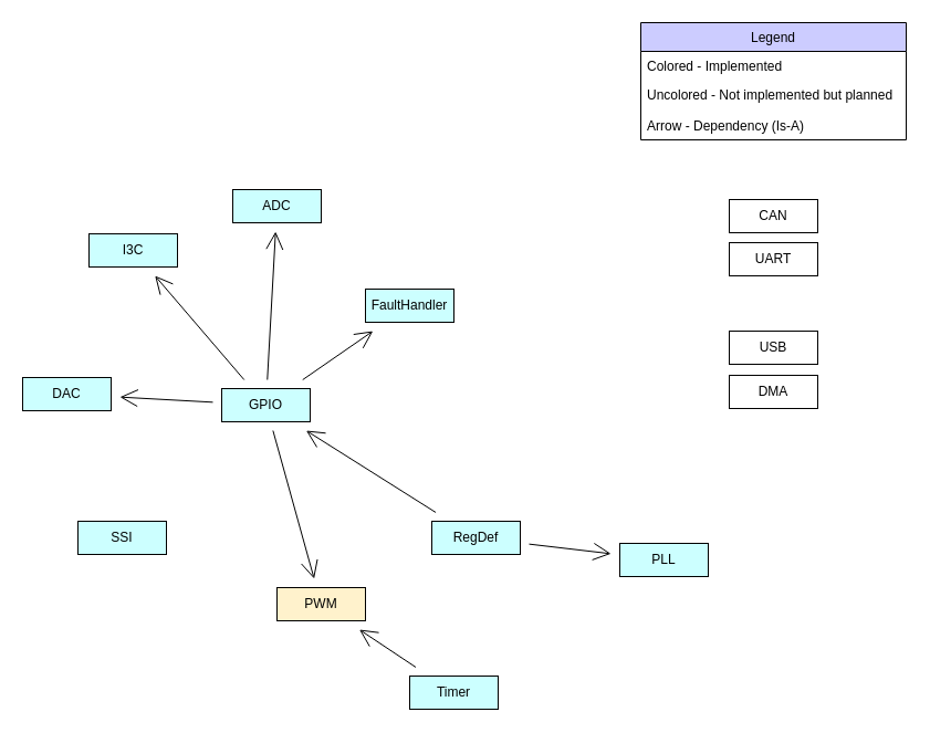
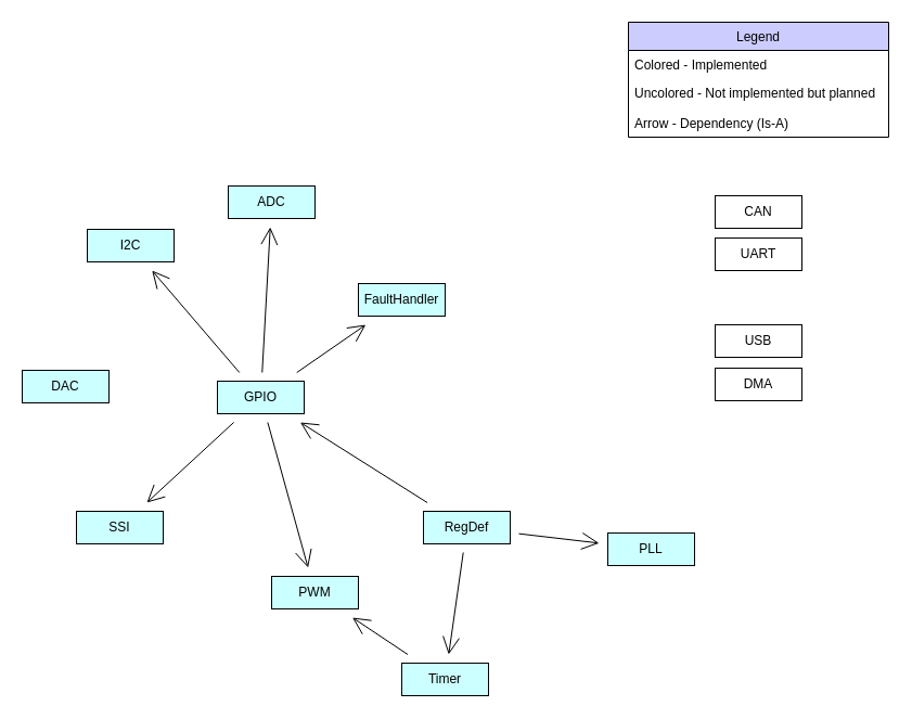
- <mxCell id="24" value="I3C" style="whiteSpace=wrap;html=1;hachureGap=4;pointerEvents=0;fillColor=#CCFFFF;" vertex="1" parent="1"><mxGeometry x="80" y="211" width="80" height="30" as="geometry" /></mxCell>
+ <mxCell id="24" value="I2C" style="whiteSpace=wrap;html=1;hachureGap=4;pointerEvents=0;fillColor=#CCFFFF;" vertex="1" parent="1"><mxGeometry x="80" y="211" width="80" height="30" as="geometry" /></mxCell>
- <mxCell id="18" value="" style="endArrow=open;startSize=14;endSize=14;sourcePerimeterSpacing=8;targetPerimeterSpacing=8;" edge="1" source="6" target="17" parent="1"><mxGeometry x="240" y="190" as="geometry" /></mxCell>
+ <mxCell id="20" value="" style="endArrow=open;startSize=14;endSize=14;sourcePerimeterSpacing=8;targetPerimeterSpacing=8;" edge="1" source="6" target="19" parent="1"><mxGeometry x="240" y="190" as="geometry" /></mxCell>
- <mxCell id="21" value="PWM" style="whiteSpace=wrap;html=1;hachureGap=4;pointerEvents=0;fillColor=#fff2cc;" vertex="1" parent="1"><mxGeometry x="250" y="531" width="80" height="30" as="geometry" /></mxCell>
+ <mxCell id="21" value="PWM" style="whiteSpace=wrap;html=1;hachureGap=4;pointerEvents=0;fillColor=#CCFFFF;" vertex="1" parent="1"><mxGeometry x="250" y="531" width="80" height="30" as="geometry" /></mxCell>
+ <mxCell id="11" value="" style="endArrow=open;startSize=14;endSize=14;sourcePerimeterSpacing=8;targetPerimeterSpacing=8;" edge="1" source="9" target="10" parent="1"><mxGeometry x="240" y="190" as="geometry" /></mxCell>
